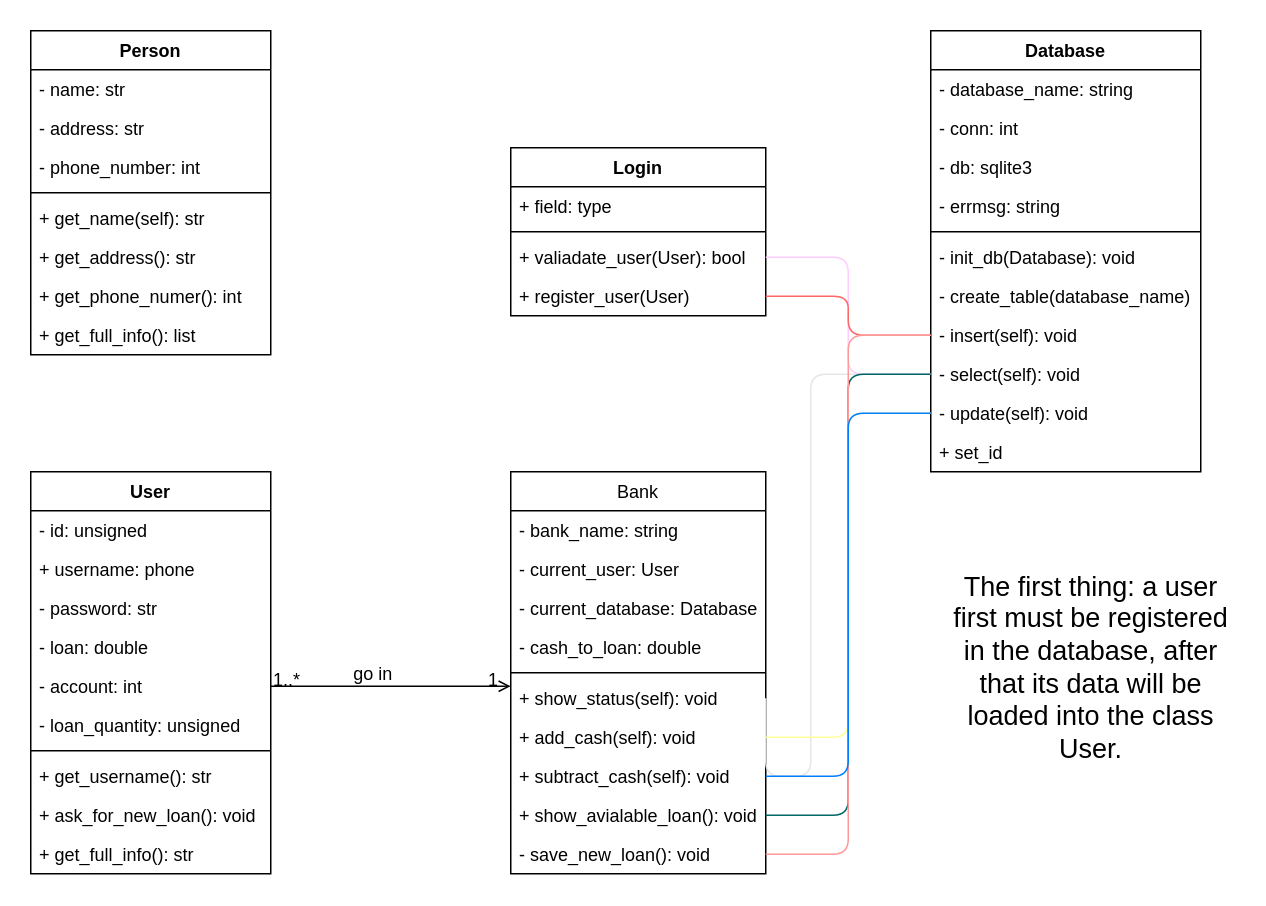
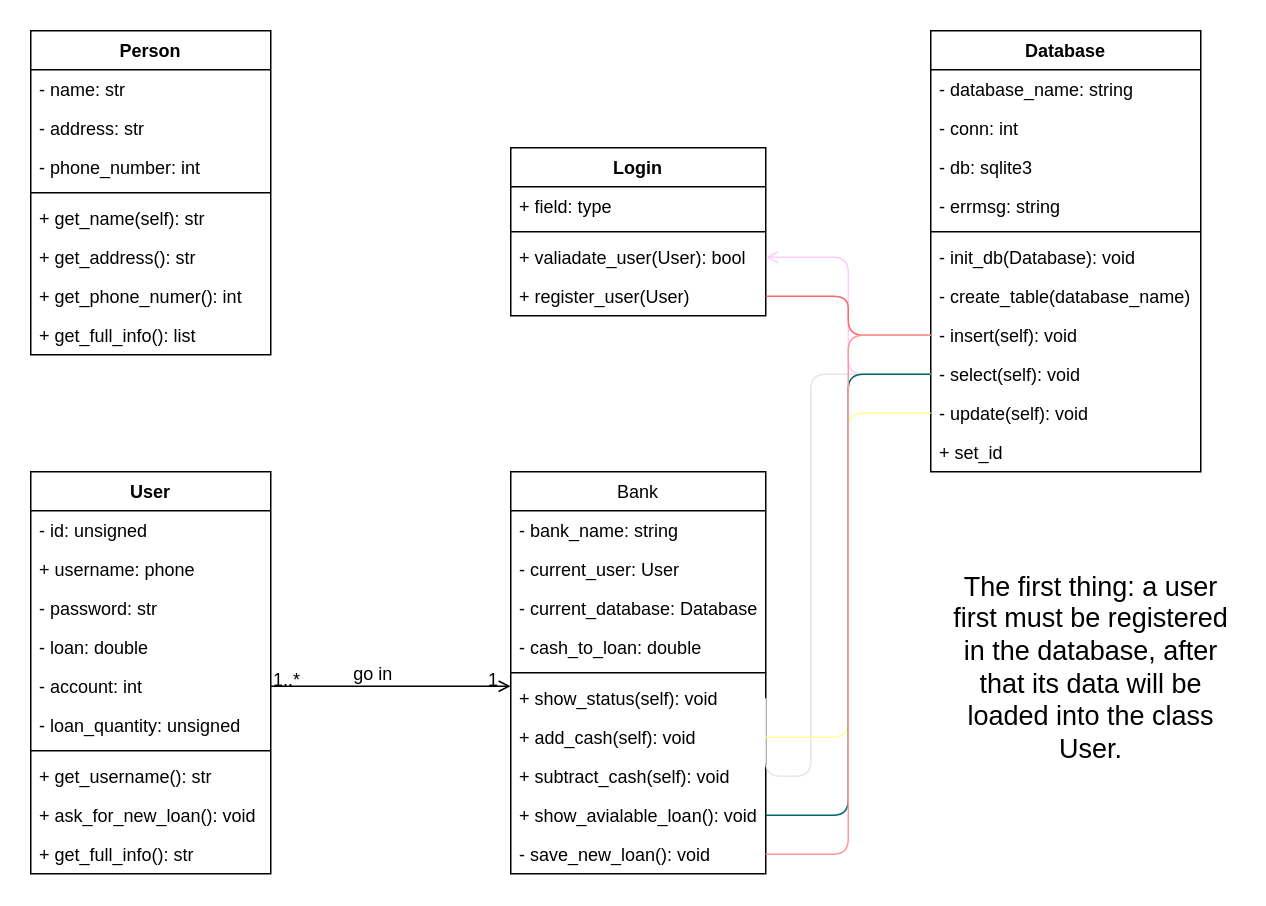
- <mxCell id="34" value="" style="endArrow=none;html=1;entryX=1;entryY=0.5;entryDx=0;entryDy=0;exitX=0;exitY=0.5;exitDx=0;exitDy=0;strokeColor=#FFCCFF;edgeStyle=orthogonalEdgeStyle;elbow=vertical;" parent="1" source="31" target="20" edge="1"><mxGeometry width="50" height="50" relative="1" as="geometry"><mxPoint x="370" y="580" as="sourcePoint" /><mxPoint x="420" y="530" as="targetPoint" /></mxGeometry></mxCell>
+ <mxCell id="34" value="" style="endArrow=open;html=1;entryX=1;entryY=0.5;entryDx=0;entryDy=0;exitX=0;exitY=0.5;exitDx=0;exitDy=0;strokeColor=#FFCCFF;edgeStyle=orthogonalEdgeStyle;elbow=vertical;" parent="1" source="31" target="20" edge="1"><mxGeometry width="50" height="50" relative="1" as="geometry"><mxPoint x="370" y="580" as="sourcePoint" /><mxPoint x="420" y="530" as="targetPoint" /></mxGeometry></mxCell>
- <mxCell id="60" value="" style="endArrow=none;html=1;exitX=1;exitY=0.5;exitDx=0;exitDy=0;entryX=0;entryY=0.5;entryDx=0;entryDy=0;edgeStyle=orthogonalEdgeStyle;strokeColor=#007FFF;" parent="1" source="10" target="32" edge="1"><mxGeometry width="50" height="50" relative="1" as="geometry"><mxPoint x="730" y="630" as="sourcePoint" /><mxPoint x="780" y="580" as="targetPoint" /></mxGeometry></mxCell>
